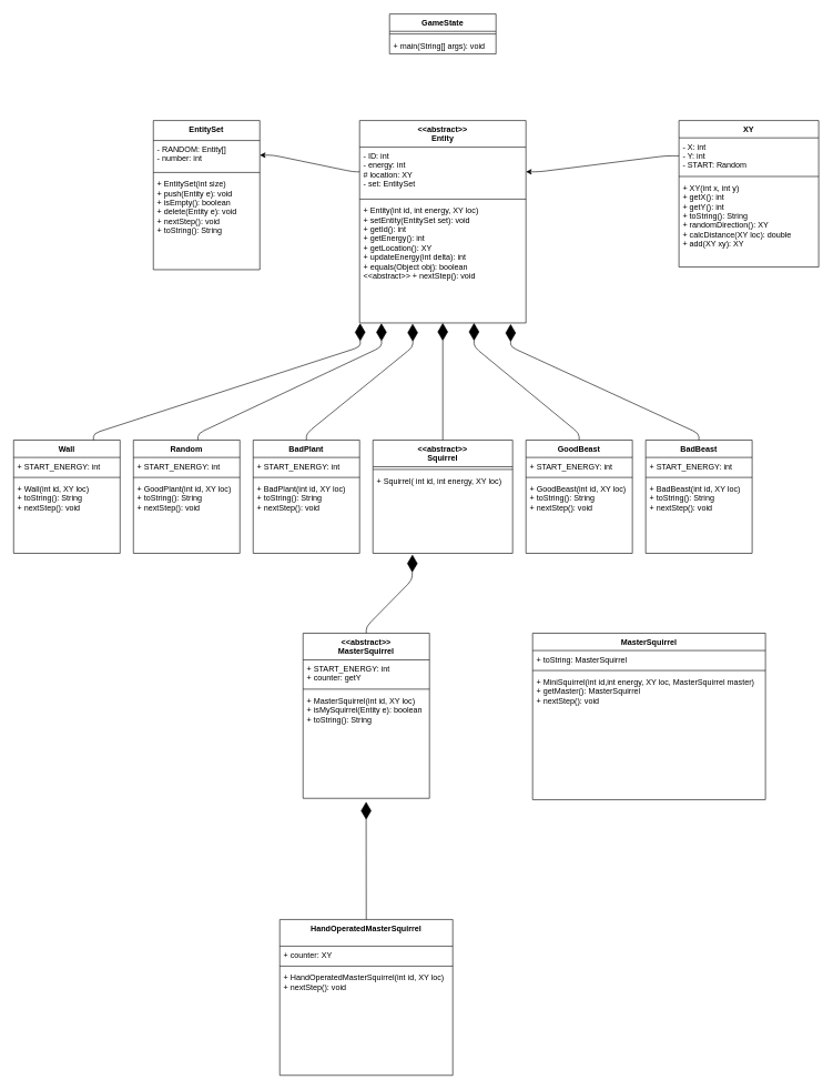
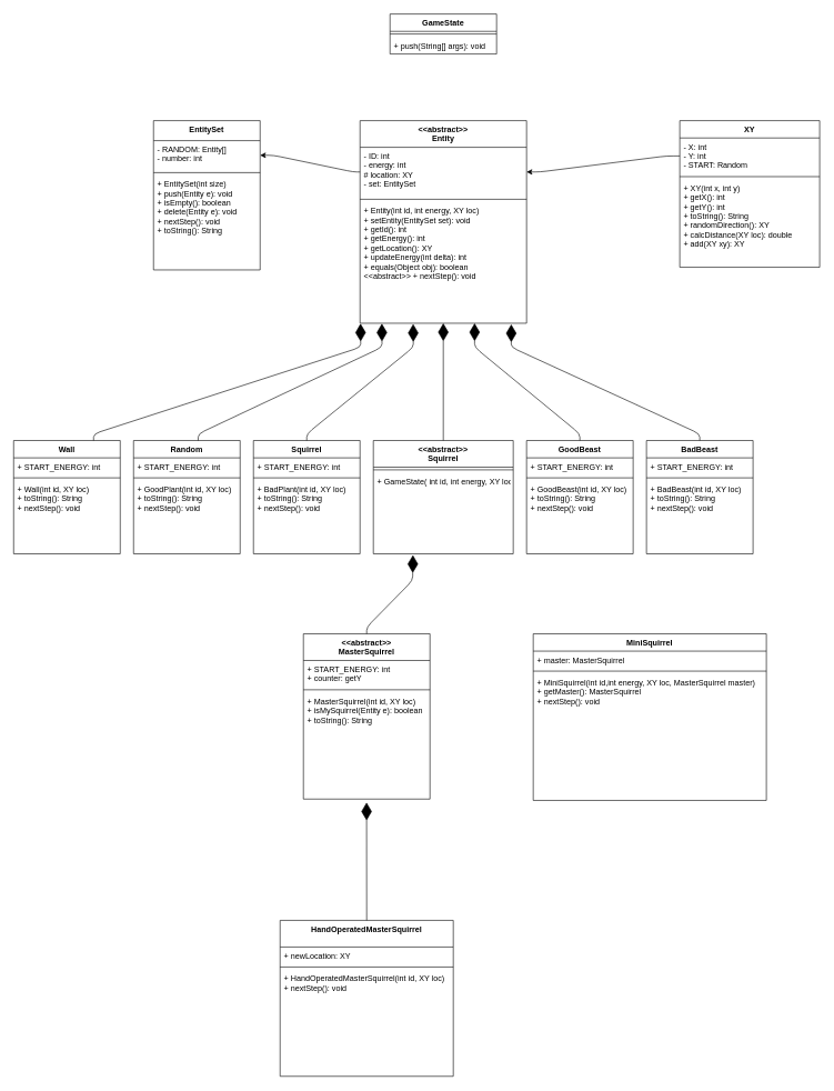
- <mxCell id="47" value="+ main(String[] args): void" style="text;strokeColor=none;fillColor=none;align=left;verticalAlign=top;spacingLeft=4;spacingRight=4;overflow=hidden;rotatable=0;points=[[0,0.5],[1,0.5]];portConstraint=eastwest;" parent="45" vertex="1"><mxGeometry y="34" width="160" height="26" as="geometry" /></mxCell>
+ <mxCell id="47" value="+ push(String[] args): void" style="text;strokeColor=none;fillColor=none;align=left;verticalAlign=top;spacingLeft=4;spacingRight=4;overflow=hidden;rotatable=0;points=[[0,0.5],[1,0.5]];portConstraint=eastwest;" parent="45" vertex="1"><mxGeometry y="34" width="160" height="26" as="geometry" /></mxCell>
- <mxCell id="6" value="BadPlant" style="swimlane;fontStyle=1;align=center;verticalAlign=top;childLayout=stackLayout;horizontal=1;startSize=26;horizontalStack=0;resizeParent=1;resizeParentMax=0;resizeLast=0;collapsible=1;marginBottom=0;" parent="1" vertex="1"><mxGeometry x="380" y="660" width="160" height="170" as="geometry" /></mxCell>
+ <mxCell id="6" value="Squirrel" style="swimlane;fontStyle=1;align=center;verticalAlign=top;childLayout=stackLayout;horizontal=1;startSize=26;horizontalStack=0;resizeParent=1;resizeParentMax=0;resizeLast=0;collapsible=1;marginBottom=0;" parent="1" vertex="1"><mxGeometry x="380" y="660" width="160" height="170" as="geometry" /></mxCell>
- <mxCell id="32" value="+ Squirrel( int id, int energy, XY loc)" style="text;strokeColor=none;fillColor=none;align=left;verticalAlign=top;spacingLeft=4;spacingRight=4;overflow=hidden;rotatable=0;points=[[0,0.5],[1,0.5]];portConstraint=eastwest;" parent="30" vertex="1"><mxGeometry y="48" width="210" height="122" as="geometry" /></mxCell>
+ <mxCell id="32" value="+ GameState( int id, int energy, XY loc)" style="text;strokeColor=none;fillColor=none;align=left;verticalAlign=top;spacingLeft=4;spacingRight=4;overflow=hidden;rotatable=0;points=[[0,0.5],[1,0.5]];portConstraint=eastwest;" parent="30" vertex="1"><mxGeometry y="48" width="210" height="122" as="geometry" /></mxCell>
- <mxCell id="22" value="MasterSquirrel" style="swimlane;fontStyle=1;align=center;verticalAlign=top;childLayout=stackLayout;horizontal=1;startSize=26;horizontalStack=0;resizeParent=1;resizeParentMax=0;resizeLast=0;collapsible=1;marginBottom=0;" parent="1" vertex="1"><mxGeometry x="800" y="950" width="350" height="250" as="geometry" /></mxCell>
+ <mxCell id="22" value="MiniSquirrel" style="swimlane;fontStyle=1;align=center;verticalAlign=top;childLayout=stackLayout;horizontal=1;startSize=26;horizontalStack=0;resizeParent=1;resizeParentMax=0;resizeLast=0;collapsible=1;marginBottom=0;" parent="1" vertex="1"><mxGeometry x="800" y="950" width="350" height="250" as="geometry" /></mxCell>
- <mxCell id="23" value="+ toString: MasterSquirrel" style="text;strokeColor=none;fillColor=none;align=left;verticalAlign=top;spacingLeft=4;spacingRight=4;overflow=hidden;rotatable=0;points=[[0,0.5],[1,0.5]];portConstraint=eastwest;" parent="22" vertex="1"><mxGeometry y="26" width="350" height="26" as="geometry" /></mxCell>
+ <mxCell id="23" value="+ master: MasterSquirrel" style="text;strokeColor=none;fillColor=none;align=left;verticalAlign=top;spacingLeft=4;spacingRight=4;overflow=hidden;rotatable=0;points=[[0,0.5],[1,0.5]];portConstraint=eastwest;" parent="22" vertex="1"><mxGeometry y="26" width="350" height="26" as="geometry" /></mxCell>
- <mxCell id="56" value="+ counter: XY" style="text;strokeColor=none;fillColor=none;align=left;verticalAlign=top;spacingLeft=4;spacingRight=4;overflow=hidden;rotatable=0;points=[[0,0.5],[1,0.5]];portConstraint=eastwest;" parent="55" vertex="1"><mxGeometry y="40" width="260" height="26" as="geometry" /></mxCell>
+ <mxCell id="56" value="+ newLocation: XY" style="text;strokeColor=none;fillColor=none;align=left;verticalAlign=top;spacingLeft=4;spacingRight=4;overflow=hidden;rotatable=0;points=[[0,0.5],[1,0.5]];portConstraint=eastwest;" parent="55" vertex="1"><mxGeometry y="40" width="260" height="26" as="geometry" /></mxCell>
